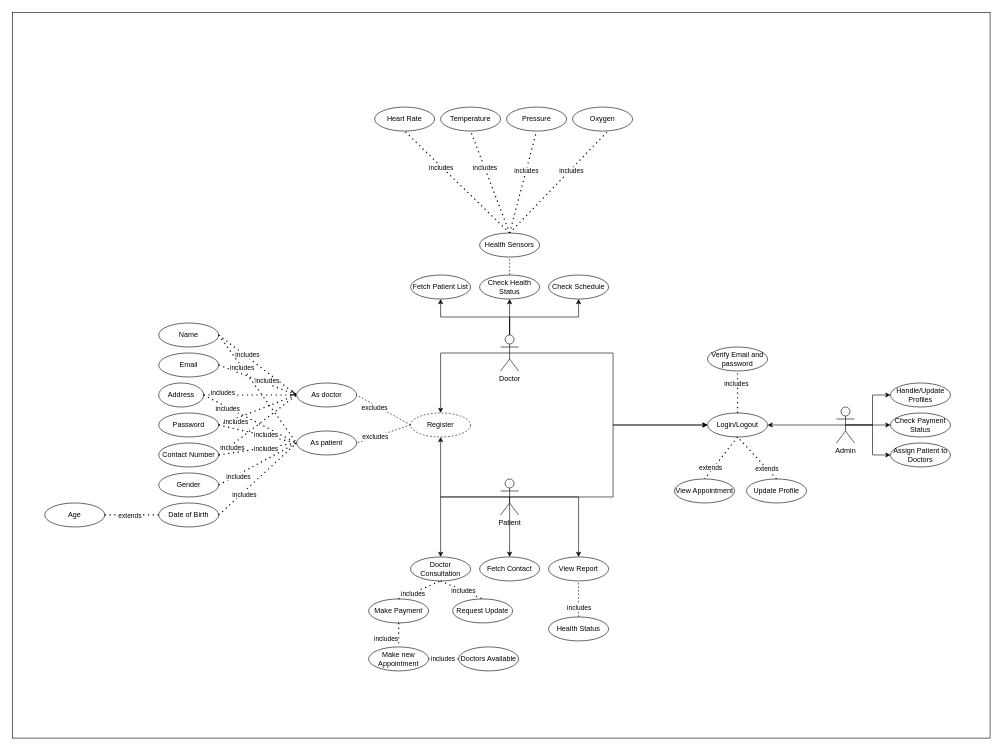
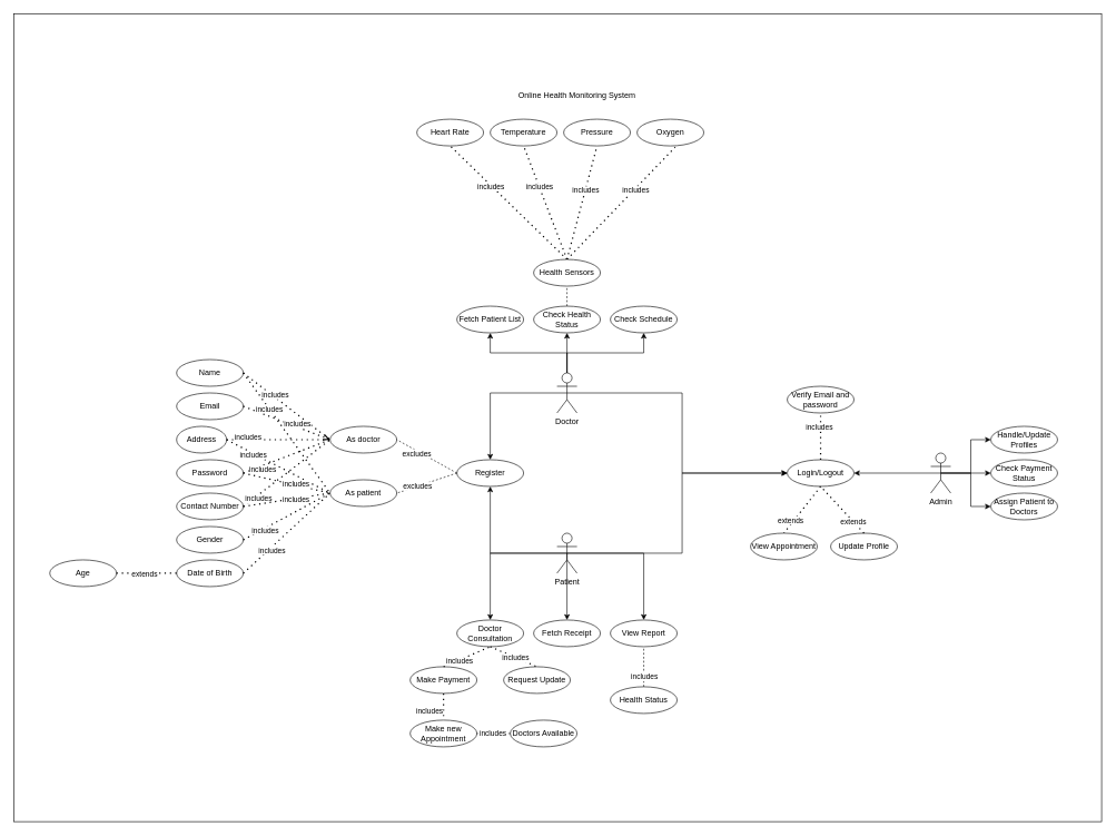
+ <mxCell id="90" value="Online Health Monitoring System" style="text;html=1;strokeColor=none;fillColor=none;align=center;verticalAlign=middle;whiteSpace=wrap;rounded=0;" vertex="1" parent="1"><mxGeometry x="744" y="128" width="240" height="30" as="geometry" /></mxCell>
- <mxCell id="30" value="Register" style="ellipse;whiteSpace=wrap;html=1;dashed=1;" vertex="1" parent="1"><mxGeometry x="684" y="688" width="100" height="40" as="geometry" /></mxCell>
+ <mxCell id="30" value="Register" style="ellipse;whiteSpace=wrap;html=1;" vertex="1" parent="1"><mxGeometry x="684" y="688" width="100" height="40" as="geometry" /></mxCell>
- <mxCell id="24" value="Fetch Contact" style="ellipse;whiteSpace=wrap;html=1;" vertex="1" parent="1"><mxGeometry x="799" y="928" width="100" height="40" as="geometry" /></mxCell>
+ <mxCell id="24" value="Fetch Receipt" style="ellipse;whiteSpace=wrap;html=1;" vertex="1" parent="1"><mxGeometry x="799" y="928" width="100" height="40" as="geometry" /></mxCell>
